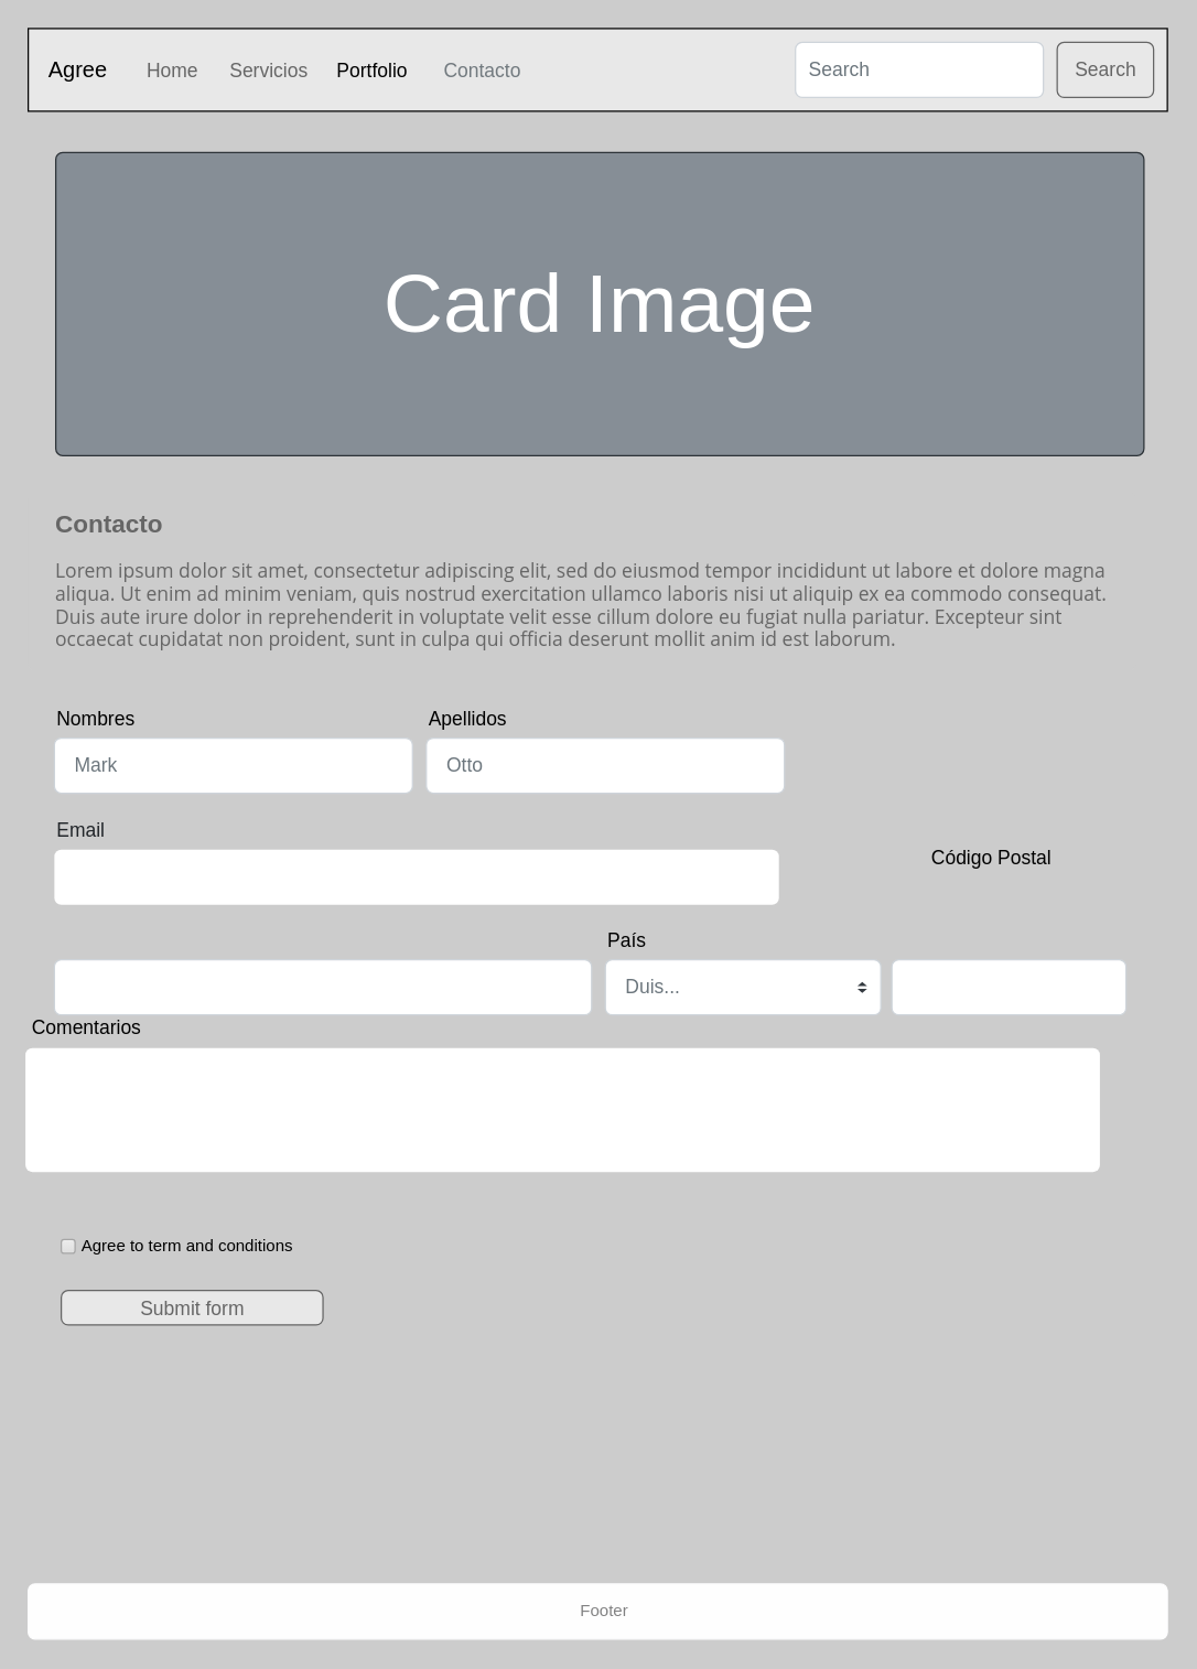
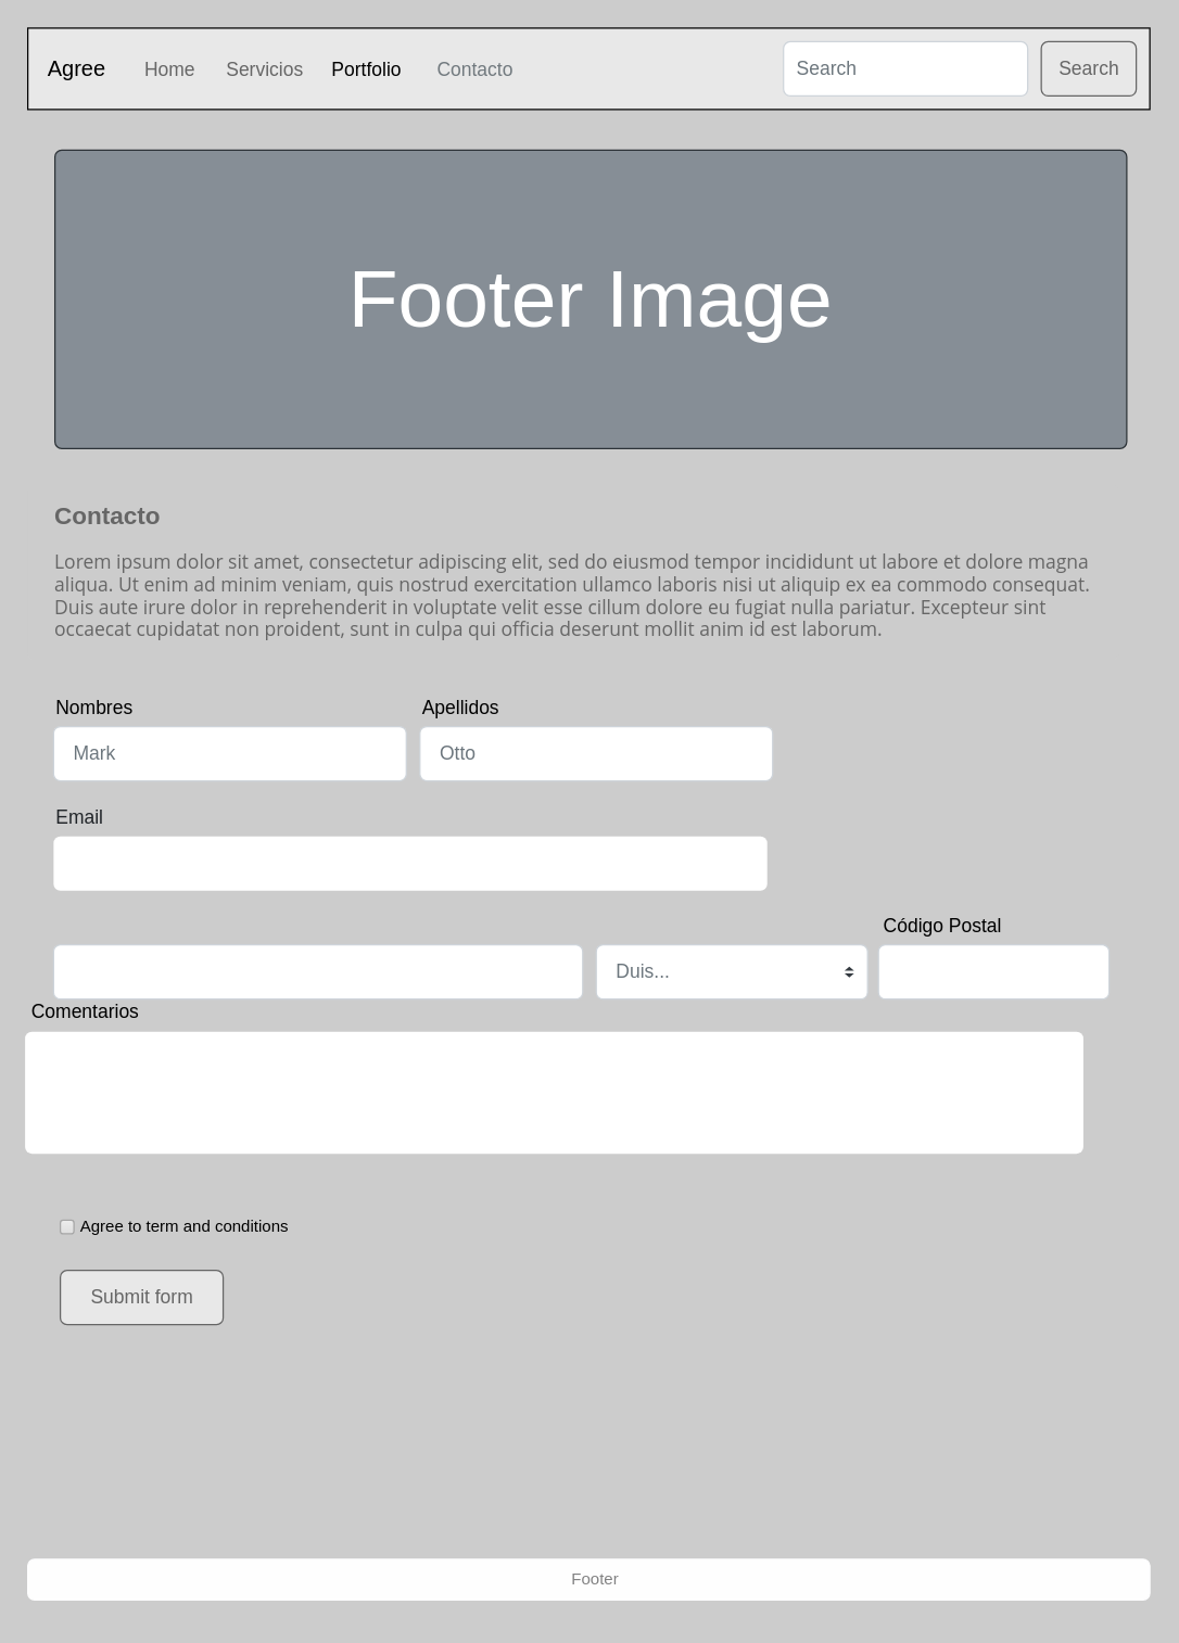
- <mxCell id="29" value="Card Image" style="html=1;shadow=0;dashed=0;shape=mxgraph.bootstrap.rrect;rSize=5;strokeColor=#2D3338;html=1;whiteSpace=wrap;fillColor=#868E96;fontColor=#ffffff;verticalAlign=middle;align=center;spacing=20;fontSize=60;" vertex="1" parent="1"><mxGeometry x="40" y="110" width="790" height="220" as="geometry" /></mxCell>
+ <mxCell id="29" value="Footer Image" style="html=1;shadow=0;dashed=0;shape=mxgraph.bootstrap.rrect;rSize=5;strokeColor=#2D3338;html=1;whiteSpace=wrap;fillColor=#868E96;fontColor=#ffffff;verticalAlign=middle;align=center;spacing=20;fontSize=60;" vertex="1" parent="1"><mxGeometry x="40" y="110" width="790" height="220" as="geometry" /></mxCell>
- <mxCell id="23" value="Código Postal" style="fillColor=none;strokeColor=none;align=left;fontSize=14;" vertex="1" parent="1"><mxGeometry x="674" y="606" width="101" height="30" as="geometry" /></mxCell>
+ <mxCell id="23" value="Código Postal" style="fillColor=none;strokeColor=none;align=left;fontSize=14;" vertex="1" parent="1"><mxGeometry x="649" y="666" width="101" height="30" as="geometry" /></mxCell>
- <mxCell id="19" value="País" style="fillColor=none;strokeColor=none;align=left;fontSize=14;" vertex="1" parent="1"><mxGeometry x="439" y="666" width="100" height="30" as="geometry" /></mxCell>
- <mxCell id="26" value="Submit form" style="html=1;shadow=0;dashed=0;shape=mxgraph.bootstrap.rrect;rSize=5;fillColor=#E8E8E8;strokeColor=#666666;align=center;spacing=15;fontSize=14;fontColor=#666666;" vertex="1" parent="1"><mxGeometry x="44" y="936" width="190" height="25" as="geometry" /></mxCell>
+ <mxCell id="26" value="Submit form" style="html=1;shadow=0;dashed=0;shape=mxgraph.bootstrap.rrect;rSize=5;fillColor=#E8E8E8;strokeColor=#666666;align=center;spacing=15;fontSize=14;fontColor=#666666;" vertex="1" parent="1"><mxGeometry x="44" y="936" width="120" height="40" as="geometry" /></mxCell>
- <mxCell id="10" value="Footer" style="html=1;shadow=0;dashed=0;shape=mxgraph.bootstrap.rrect;rSize=5;strokeColor=#FDFDFE;strokeWidth=1;fillColor=#FEFEFE;fontColor=#818182;whiteSpace=wrap;align=center;verticalAlign=middle;spacingLeft=10;" vertex="1" parent="1"><mxGeometry y="1149" width="827" height="40" as="geometry" x="20" /></mxCell>
+ <mxCell id="10" value="Footer" style="html=1;shadow=0;dashed=0;shape=mxgraph.bootstrap.rrect;rSize=5;strokeColor=#FDFDFE;strokeWidth=1;fillColor=#FEFEFE;fontColor=#818182;whiteSpace=wrap;align=center;verticalAlign=middle;spacingLeft=10;" vertex="1" parent="1"><mxGeometry x="20" y="1149" width="827" height="30" as="geometry" /></mxCell>
